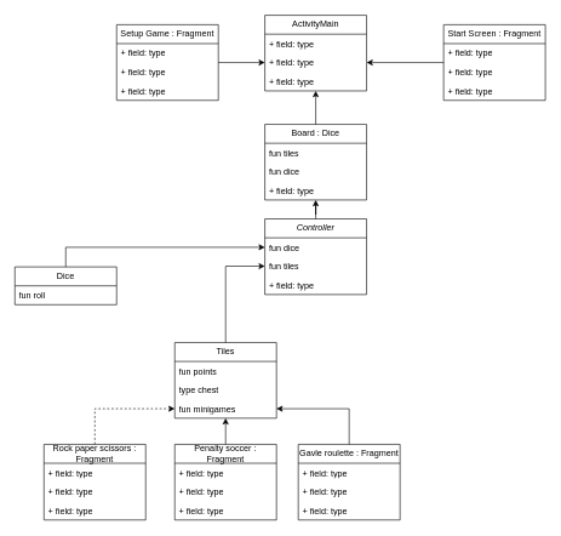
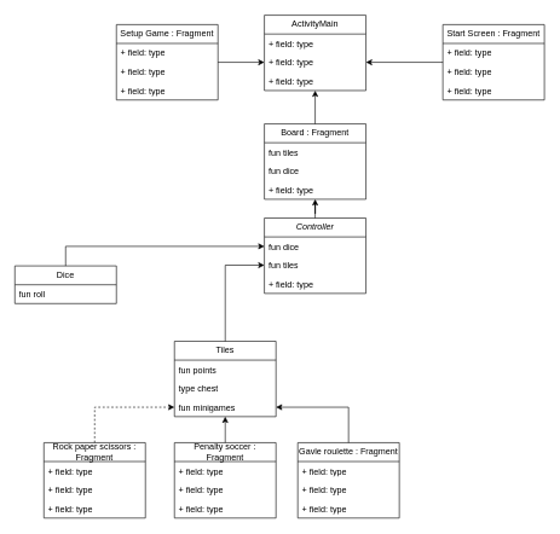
- <mxCell id="3" value="Board : Dice" style="swimlane;fontStyle=0;childLayout=stackLayout;horizontal=1;startSize=26;fillColor=none;horizontalStack=0;resizeParent=1;resizeParentMax=0;resizeLast=0;collapsible=1;marginBottom=0;whiteSpace=wrap;html=1;" vertex="1" parent="1"><mxGeometry x="364" y="170" width="140" height="104" as="geometry" /></mxCell>
+ <mxCell id="3" value="Board : Fragment" style="swimlane;fontStyle=0;childLayout=stackLayout;horizontal=1;startSize=26;fillColor=none;horizontalStack=0;resizeParent=1;resizeParentMax=0;resizeLast=0;collapsible=1;marginBottom=0;whiteSpace=wrap;html=1;" vertex="1" parent="1"><mxGeometry x="364" y="170" width="140" height="104" as="geometry" /></mxCell>
